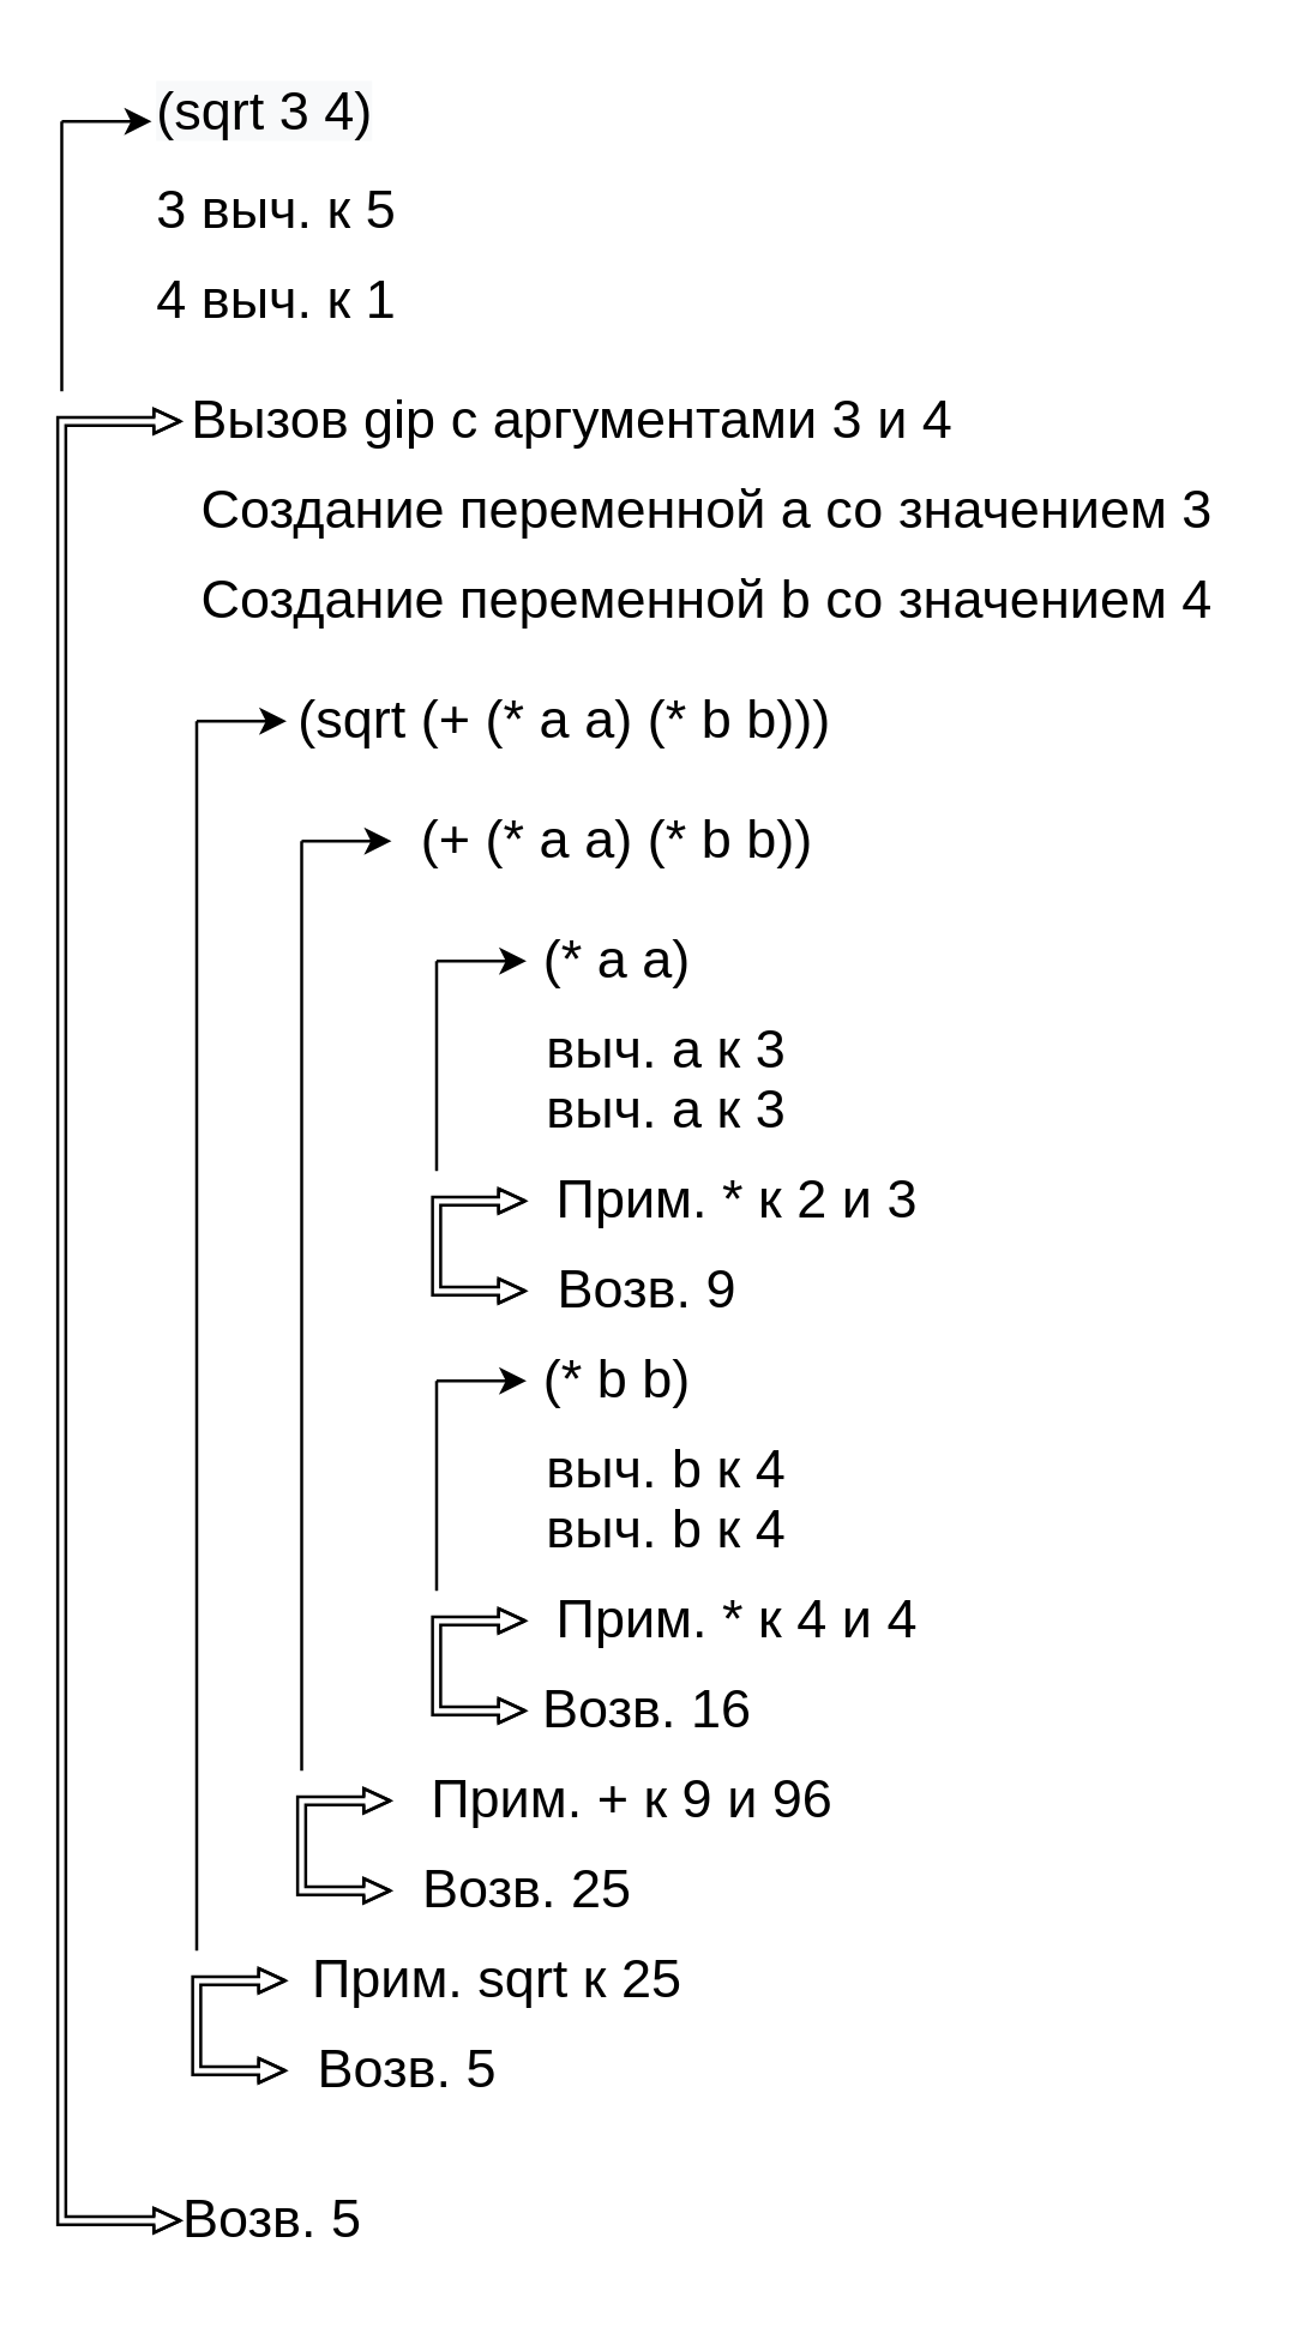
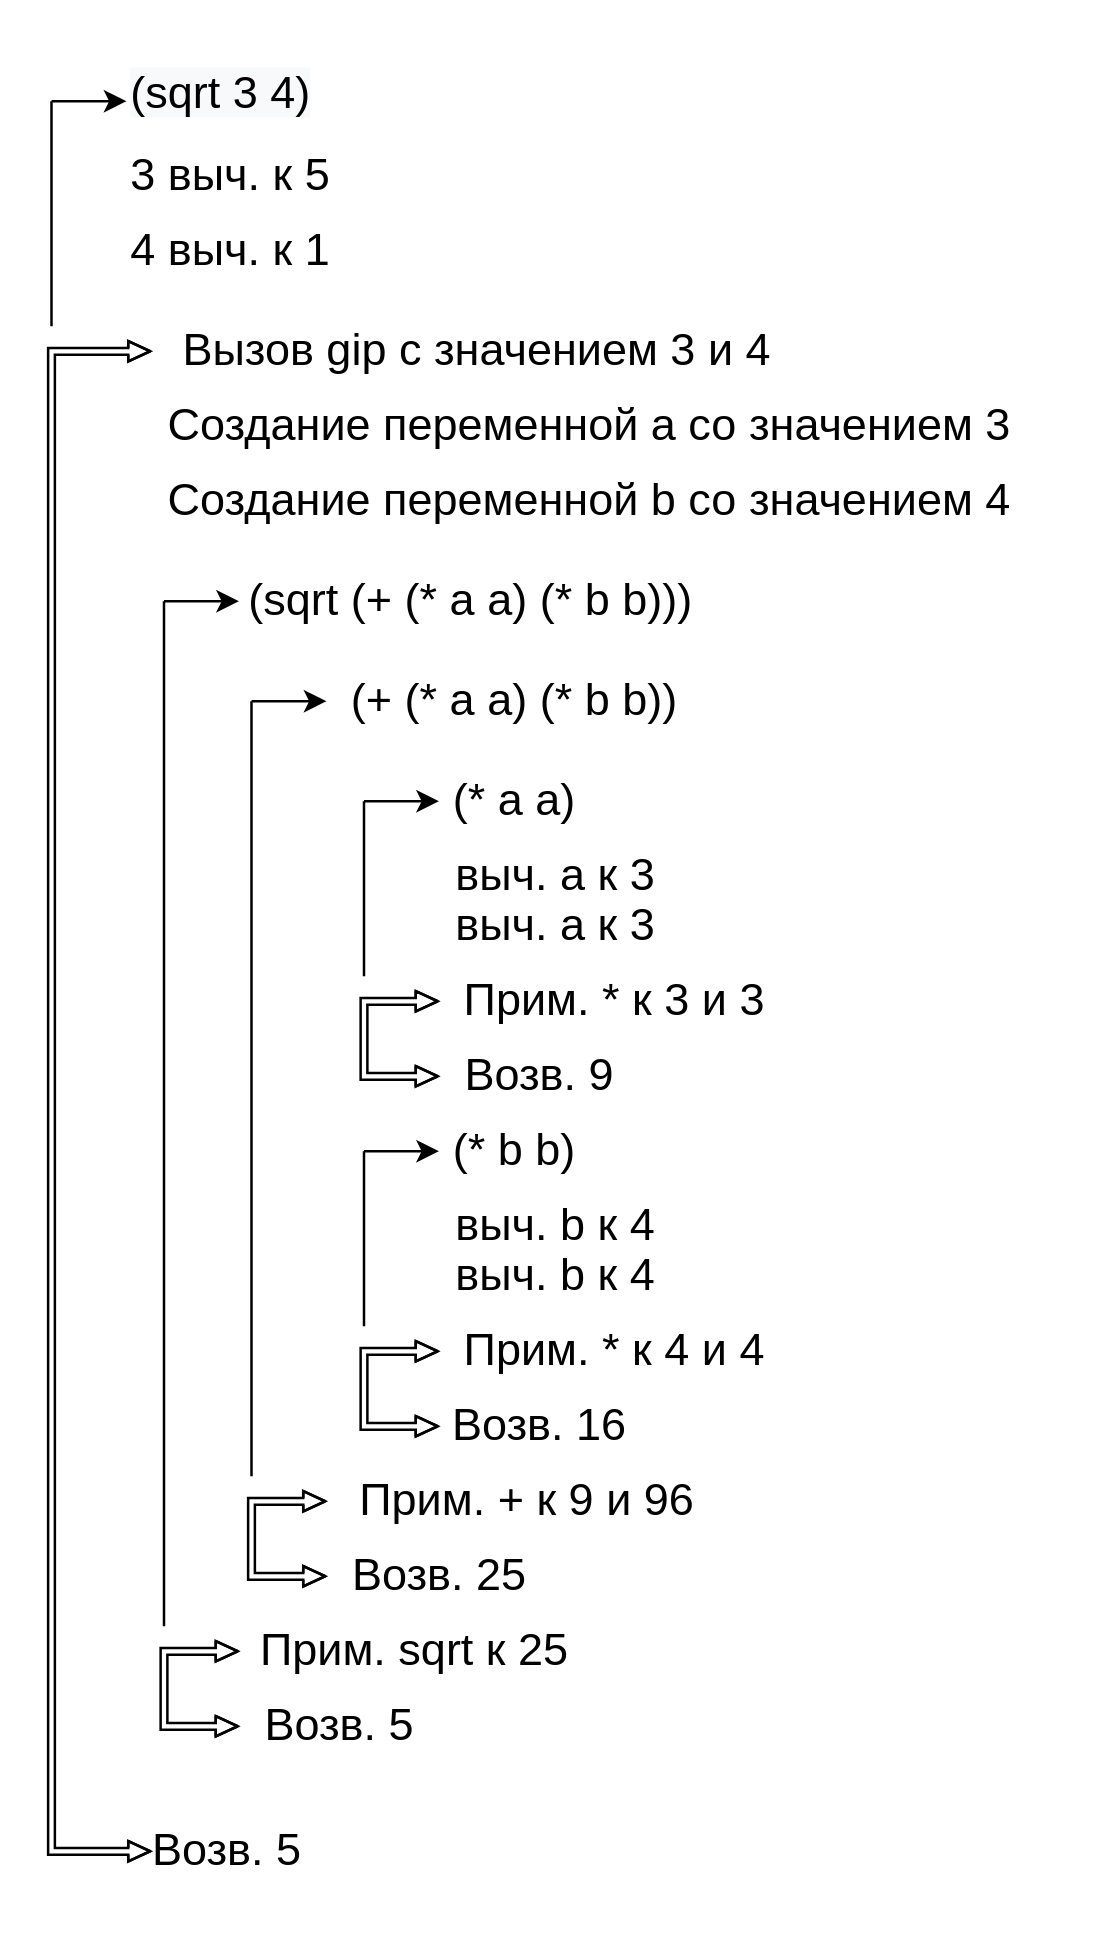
- <mxCell id="15" value="Вызов gip с аргументами 3 и 4" style="text;html=1;align=center;verticalAlign=middle;resizable=0;points=[];autosize=1;strokeColor=none;fillColor=none;fontSize=18;" vertex="1" parent="1"><mxGeometry x="50" y="120" width="280" height="40" as="geometry" /></mxCell>
+ <mxCell id="15" value="Вызов gip с значением 3 и 4" style="text;html=1;align=center;verticalAlign=middle;resizable=0;points=[];autosize=1;strokeColor=none;fillColor=none;fontSize=18;" vertex="1" parent="1"><mxGeometry x="50" y="120" width="280" height="40" as="geometry" /></mxCell>
- <mxCell id="27" value="Прим. * к 2 и 3" style="text;html=1;align=center;verticalAlign=middle;resizable=0;points=[];autosize=1;strokeColor=none;fillColor=none;fontSize=18;" vertex="1" parent="1"><mxGeometry x="175" y="380" width="140" height="40" as="geometry" /></mxCell>
+ <mxCell id="27" value="Прим. * к 3 и 3" style="text;html=1;align=center;verticalAlign=middle;resizable=0;points=[];autosize=1;strokeColor=none;fillColor=none;fontSize=18;" vertex="1" parent="1"><mxGeometry x="175" y="380" width="140" height="40" as="geometry" /></mxCell>
